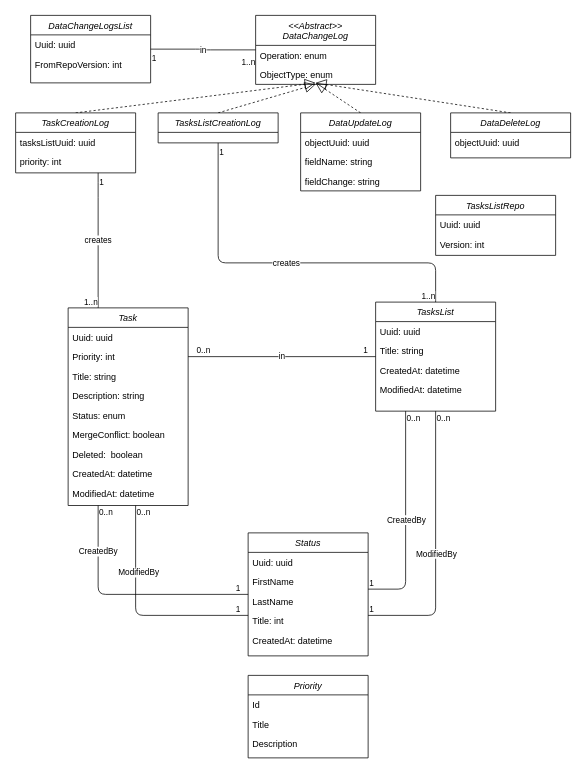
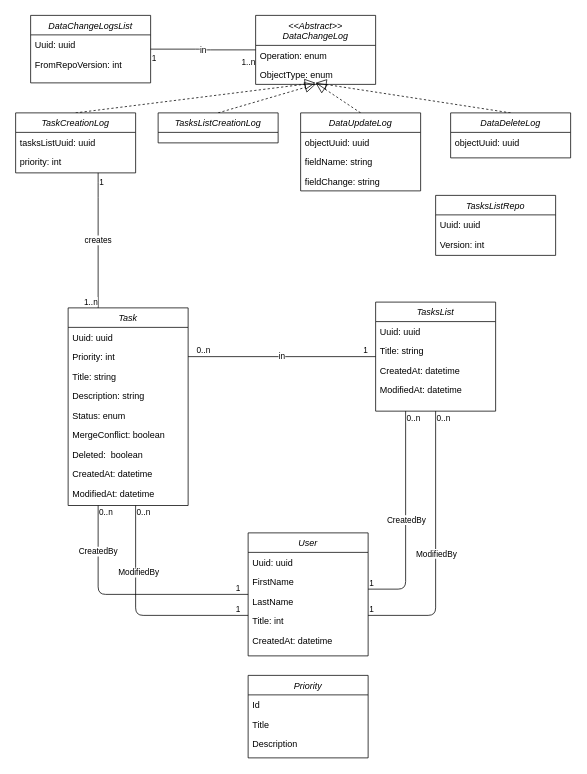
- <mxCell id="61" value="creates" style="endArrow=none;html=1;edgeStyle=orthogonalEdgeStyle;exitX=0.5;exitY=1;exitDx=0;exitDy=0;" edge="1" parent="1" source="73" target="55"><mxGeometry relative="1" as="geometry"><mxPoint x="180" y="220" as="sourcePoint" /><mxPoint x="180" y="420" as="targetPoint" /><Array as="points"><mxPoint x="290" y="350" /><mxPoint x="580" y="350" /></Array></mxGeometry></mxCell>
- <mxCell id="62" value="1" style="edgeLabel;resizable=0;html=1;align=left;verticalAlign=bottom;" connectable="0" vertex="1" parent="61"><mxGeometry x="-1" relative="1" as="geometry"><mxPoint y="20" as="offset" /></mxGeometry></mxCell>
- <mxCell id="63" value="1..n" style="edgeLabel;resizable=0;html=1;align=right;verticalAlign=bottom;" connectable="0" vertex="1" parent="61"><mxGeometry x="1" relative="1" as="geometry"><mxPoint as="offset" /></mxGeometry></mxCell>
- <mxCell id="27" value="Status" style="swimlane;fontStyle=2;align=center;verticalAlign=top;childLayout=stackLayout;horizontal=1;startSize=26;horizontalStack=0;resizeParent=1;resizeLast=0;collapsible=1;marginBottom=0;rounded=0;shadow=0;strokeWidth=1;" parent="1" vertex="1"><mxGeometry x="330" y="710" width="160" height="164" as="geometry"><mxRectangle x="230" y="140" width="160" height="26" as="alternateBounds" /></mxGeometry></mxCell>
+ <mxCell id="27" value="User" style="swimlane;fontStyle=2;align=center;verticalAlign=top;childLayout=stackLayout;horizontal=1;startSize=26;horizontalStack=0;resizeParent=1;resizeLast=0;collapsible=1;marginBottom=0;rounded=0;shadow=0;strokeWidth=1;" parent="1" vertex="1"><mxGeometry x="330" y="710" width="160" height="164" as="geometry"><mxRectangle x="230" y="140" width="160" height="26" as="alternateBounds" /></mxGeometry></mxCell>
